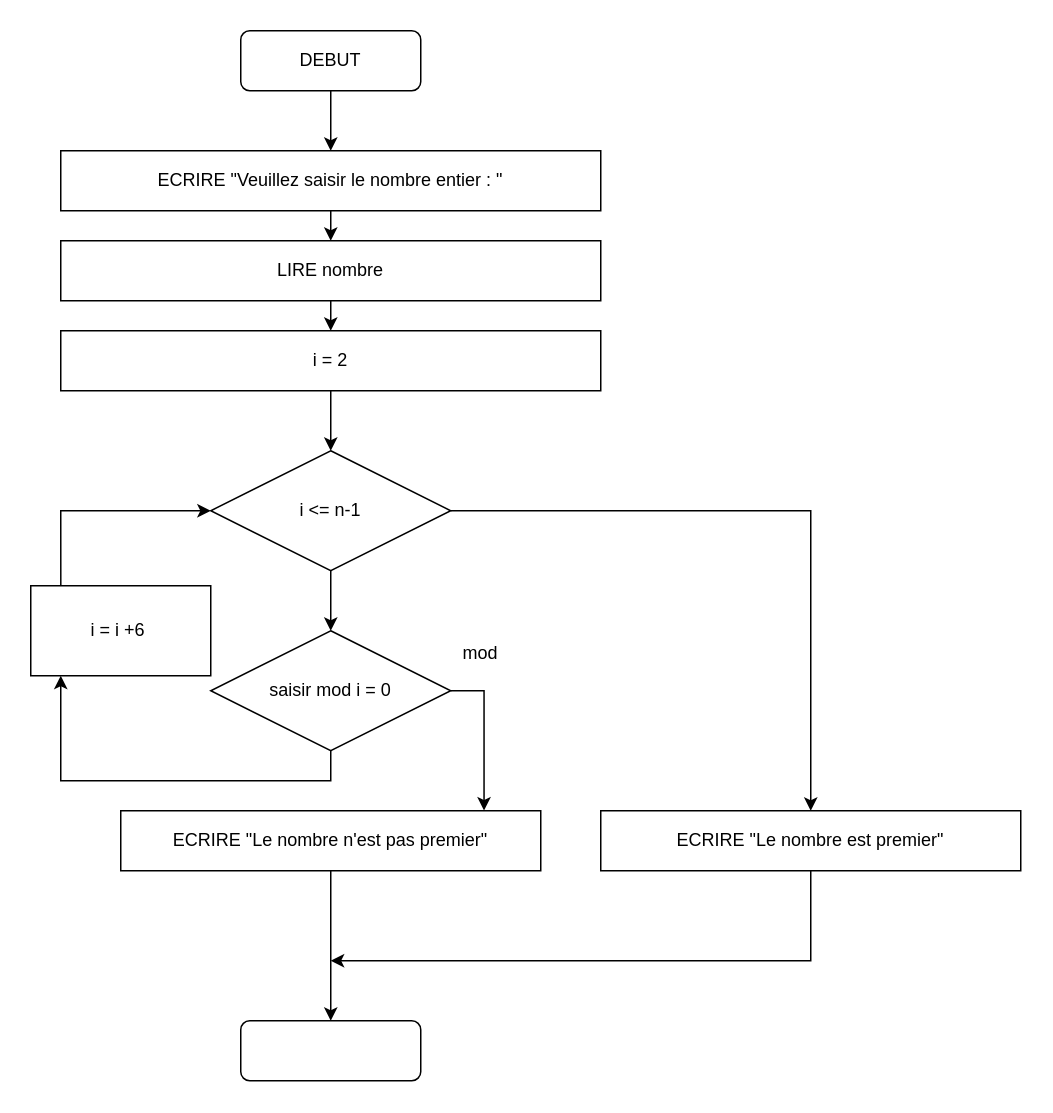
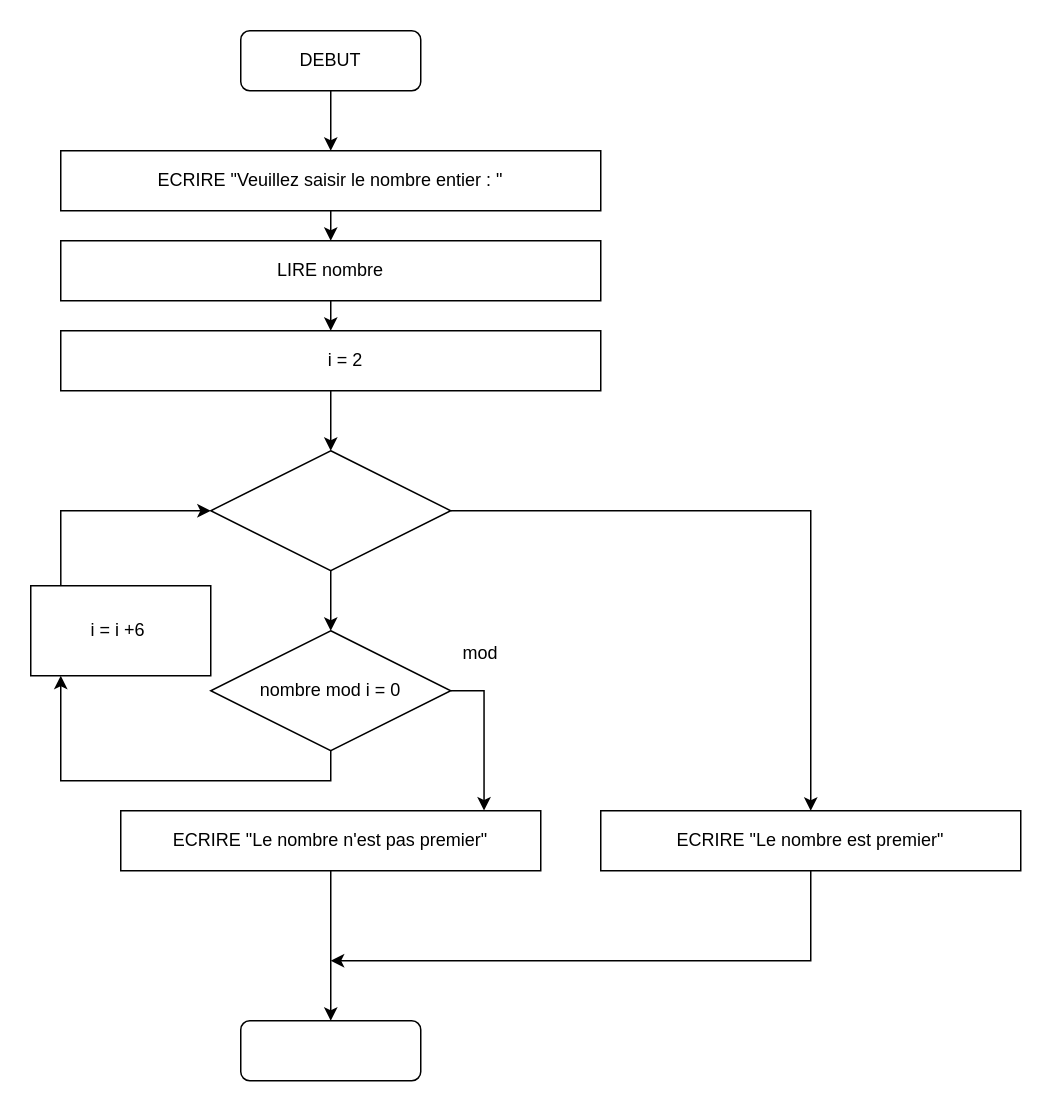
- <mxCell id="13" value="i = 2" style="text;html=1;strokeColor=none;fillColor=none;align=center;verticalAlign=middle;whiteSpace=wrap;rounded=0;" parent="1" vertex="1"><mxGeometry x="60" y="225" width="320" height="30" as="geometry" /></mxCell>
+ <mxCell id="13" value="i = 2" style="text;html=1;strokeColor=none;fillColor=none;align=center;verticalAlign=middle;whiteSpace=wrap;rounded=0;" parent="1" vertex="1"><mxGeometry x="70" y="225" width="320" height="30" as="geometry" /></mxCell>
- <mxCell id="16" value="i &amp;lt;= n-1" style="text;html=1;strokeColor=none;fillColor=none;align=center;verticalAlign=middle;whiteSpace=wrap;rounded=0;" parent="1" vertex="1"><mxGeometry x="170" y="325" width="100" height="30" as="geometry" /></mxCell>
- <mxCell id="20" value="saisir mod i = 0" style="text;html=1;strokeColor=none;fillColor=none;align=center;verticalAlign=middle;whiteSpace=wrap;rounded=0;" parent="1" vertex="1"><mxGeometry x="170" y="445" width="100" height="30" as="geometry" /></mxCell>
+ <mxCell id="20" value="nombre mod i = 0" style="text;html=1;strokeColor=none;fillColor=none;align=center;verticalAlign=middle;whiteSpace=wrap;rounded=0;" parent="1" vertex="1"><mxGeometry x="170" y="445" width="100" height="30" as="geometry" /></mxCell>
